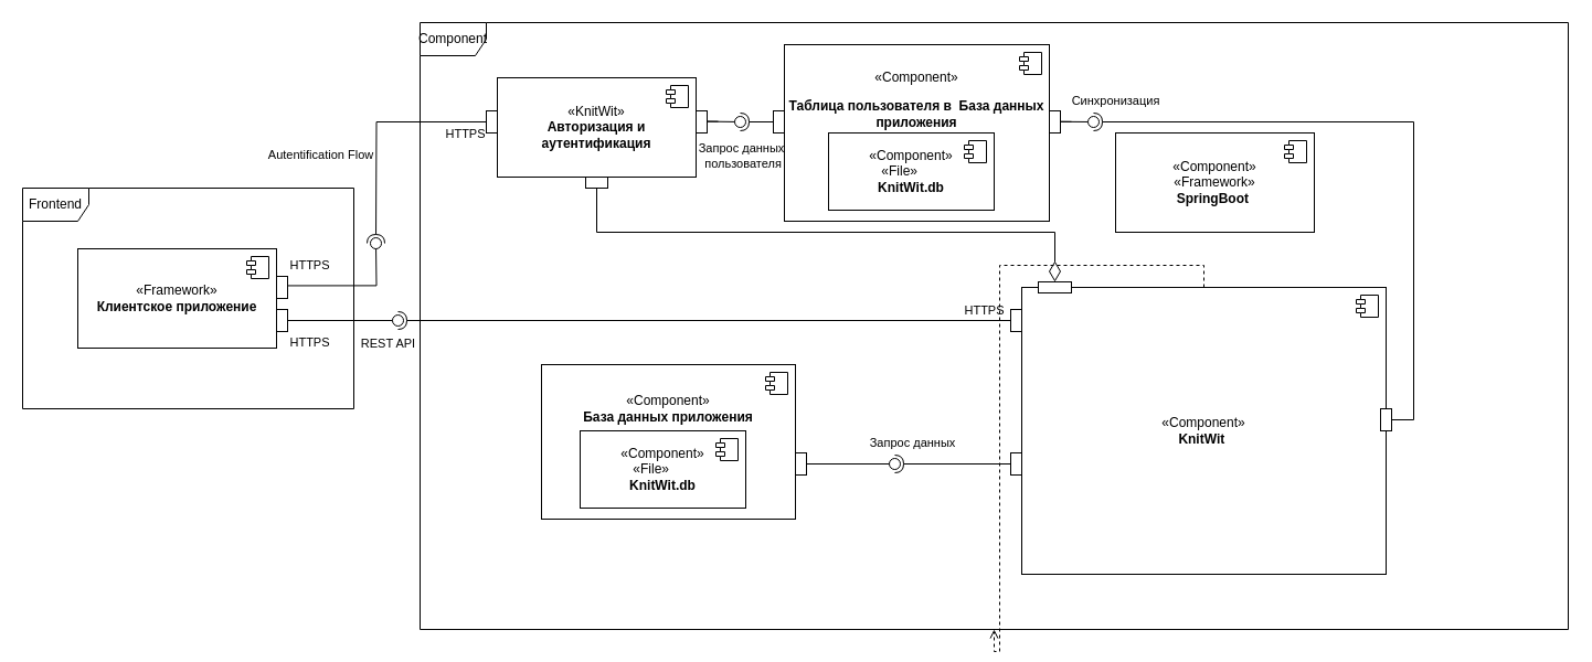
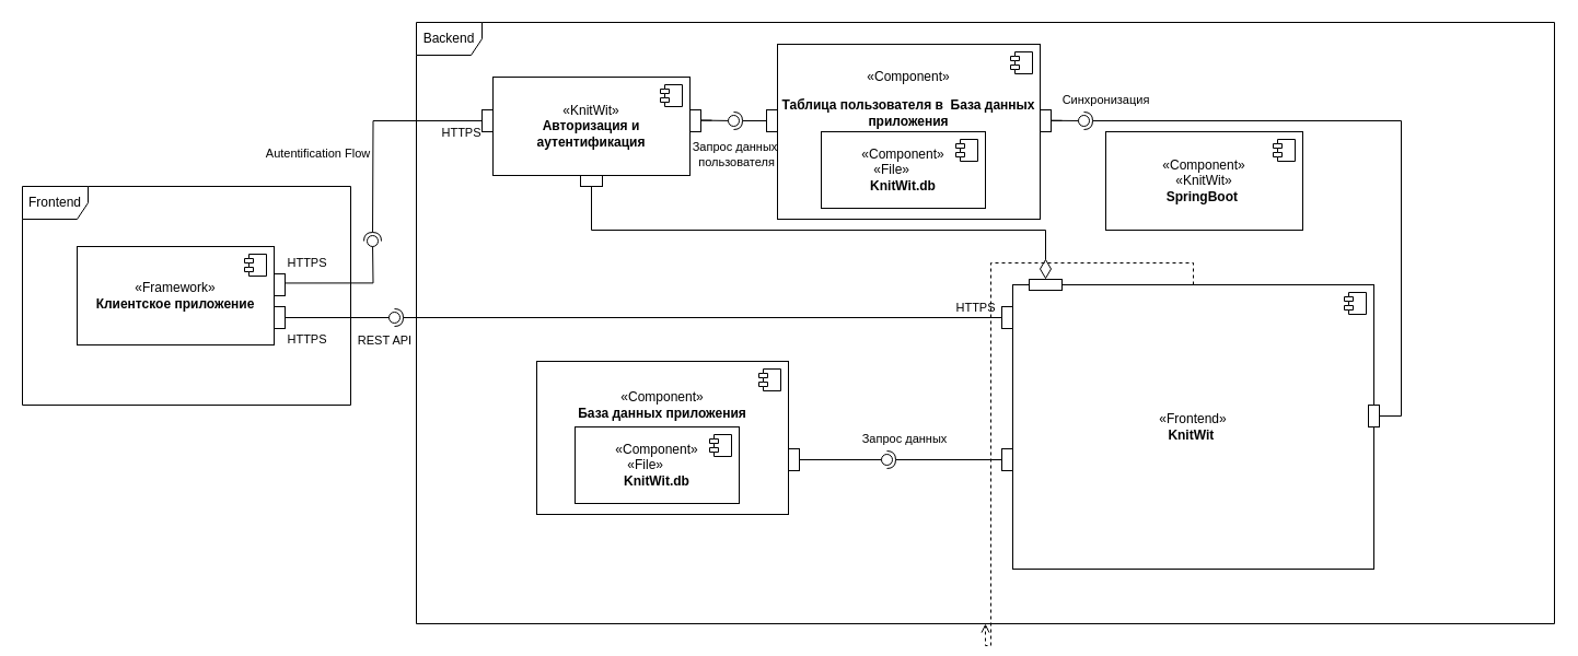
- <mxCell id="3" value="Component" style="shape=umlFrame;whiteSpace=wrap;html=1;pointerEvents=0;" parent="1" vertex="1"><mxGeometry x="380" y="20" width="1040" height="550" as="geometry" /></mxCell>
+ <mxCell id="3" value="Backend" style="shape=umlFrame;whiteSpace=wrap;html=1;pointerEvents=0;" parent="1" vertex="1"><mxGeometry x="380" y="20" width="1040" height="550" as="geometry" /></mxCell>
- <mxCell id="10" value="«Component»&lt;br&gt;«Framework»&lt;br&gt;&lt;b&gt;SpringBoot&amp;nbsp;&lt;/b&gt;" style="html=1;dropTarget=0;whiteSpace=wrap;" parent="1" vertex="1"><mxGeometry x="1010" y="120" width="180" height="90" as="geometry" /></mxCell>
+ <mxCell id="10" value="«Component»&lt;br&gt;«KnitWit»&lt;br&gt;&lt;b&gt;SpringBoot&amp;nbsp;&lt;/b&gt;" style="html=1;dropTarget=0;whiteSpace=wrap;" parent="1" vertex="1"><mxGeometry x="1010" y="120" width="180" height="90" as="geometry" /></mxCell>
- <mxCell id="12" value="«Component»&lt;br&gt;&lt;b&gt;KnitWit&amp;nbsp;&lt;/b&gt;" style="html=1;dropTarget=0;whiteSpace=wrap;" parent="1" vertex="1"><mxGeometry x="925" y="260" width="330" height="260" as="geometry" /></mxCell>
+ <mxCell id="12" value="«Frontend»&lt;br&gt;&lt;b&gt;KnitWit&amp;nbsp;&lt;/b&gt;" style="html=1;dropTarget=0;whiteSpace=wrap;" parent="1" vertex="1"><mxGeometry x="925" y="260" width="330" height="260" as="geometry" /></mxCell>
